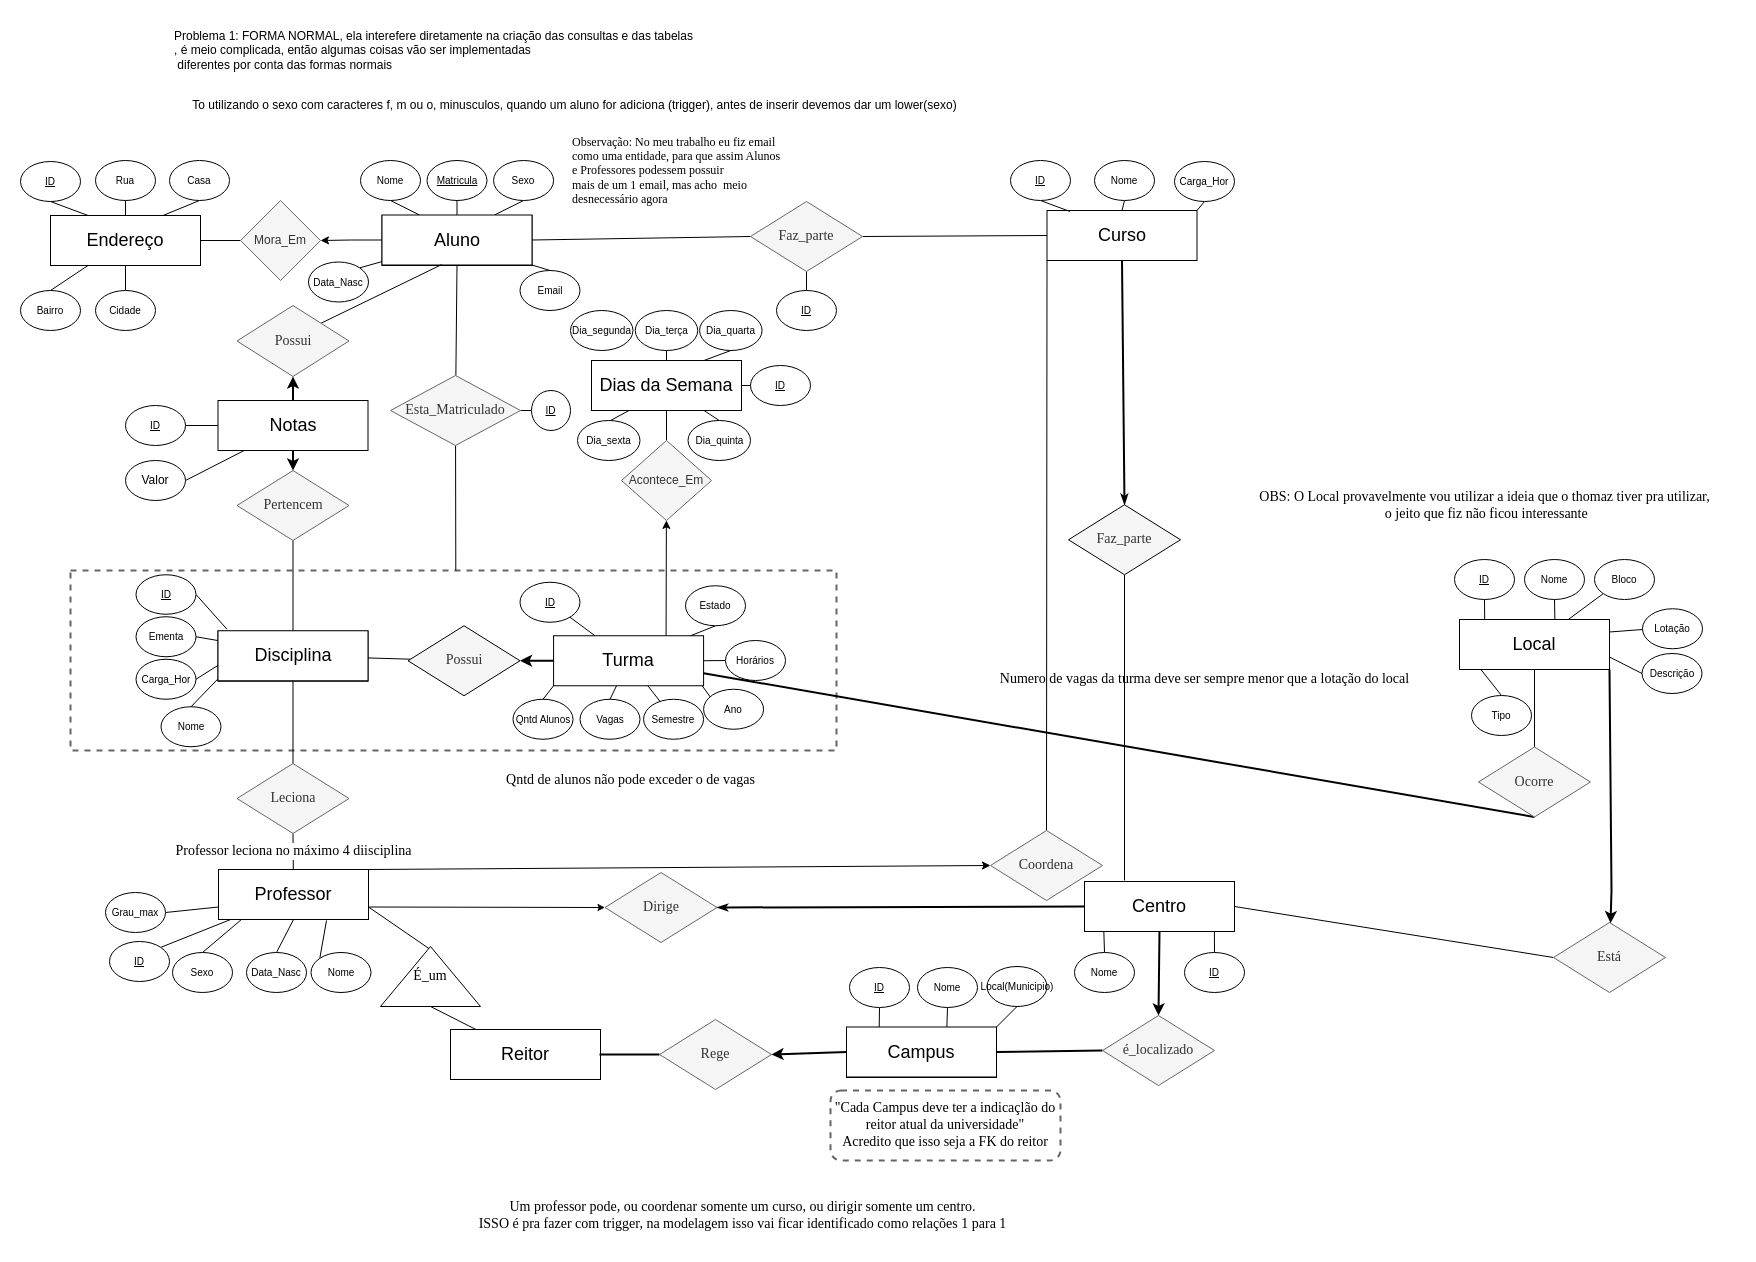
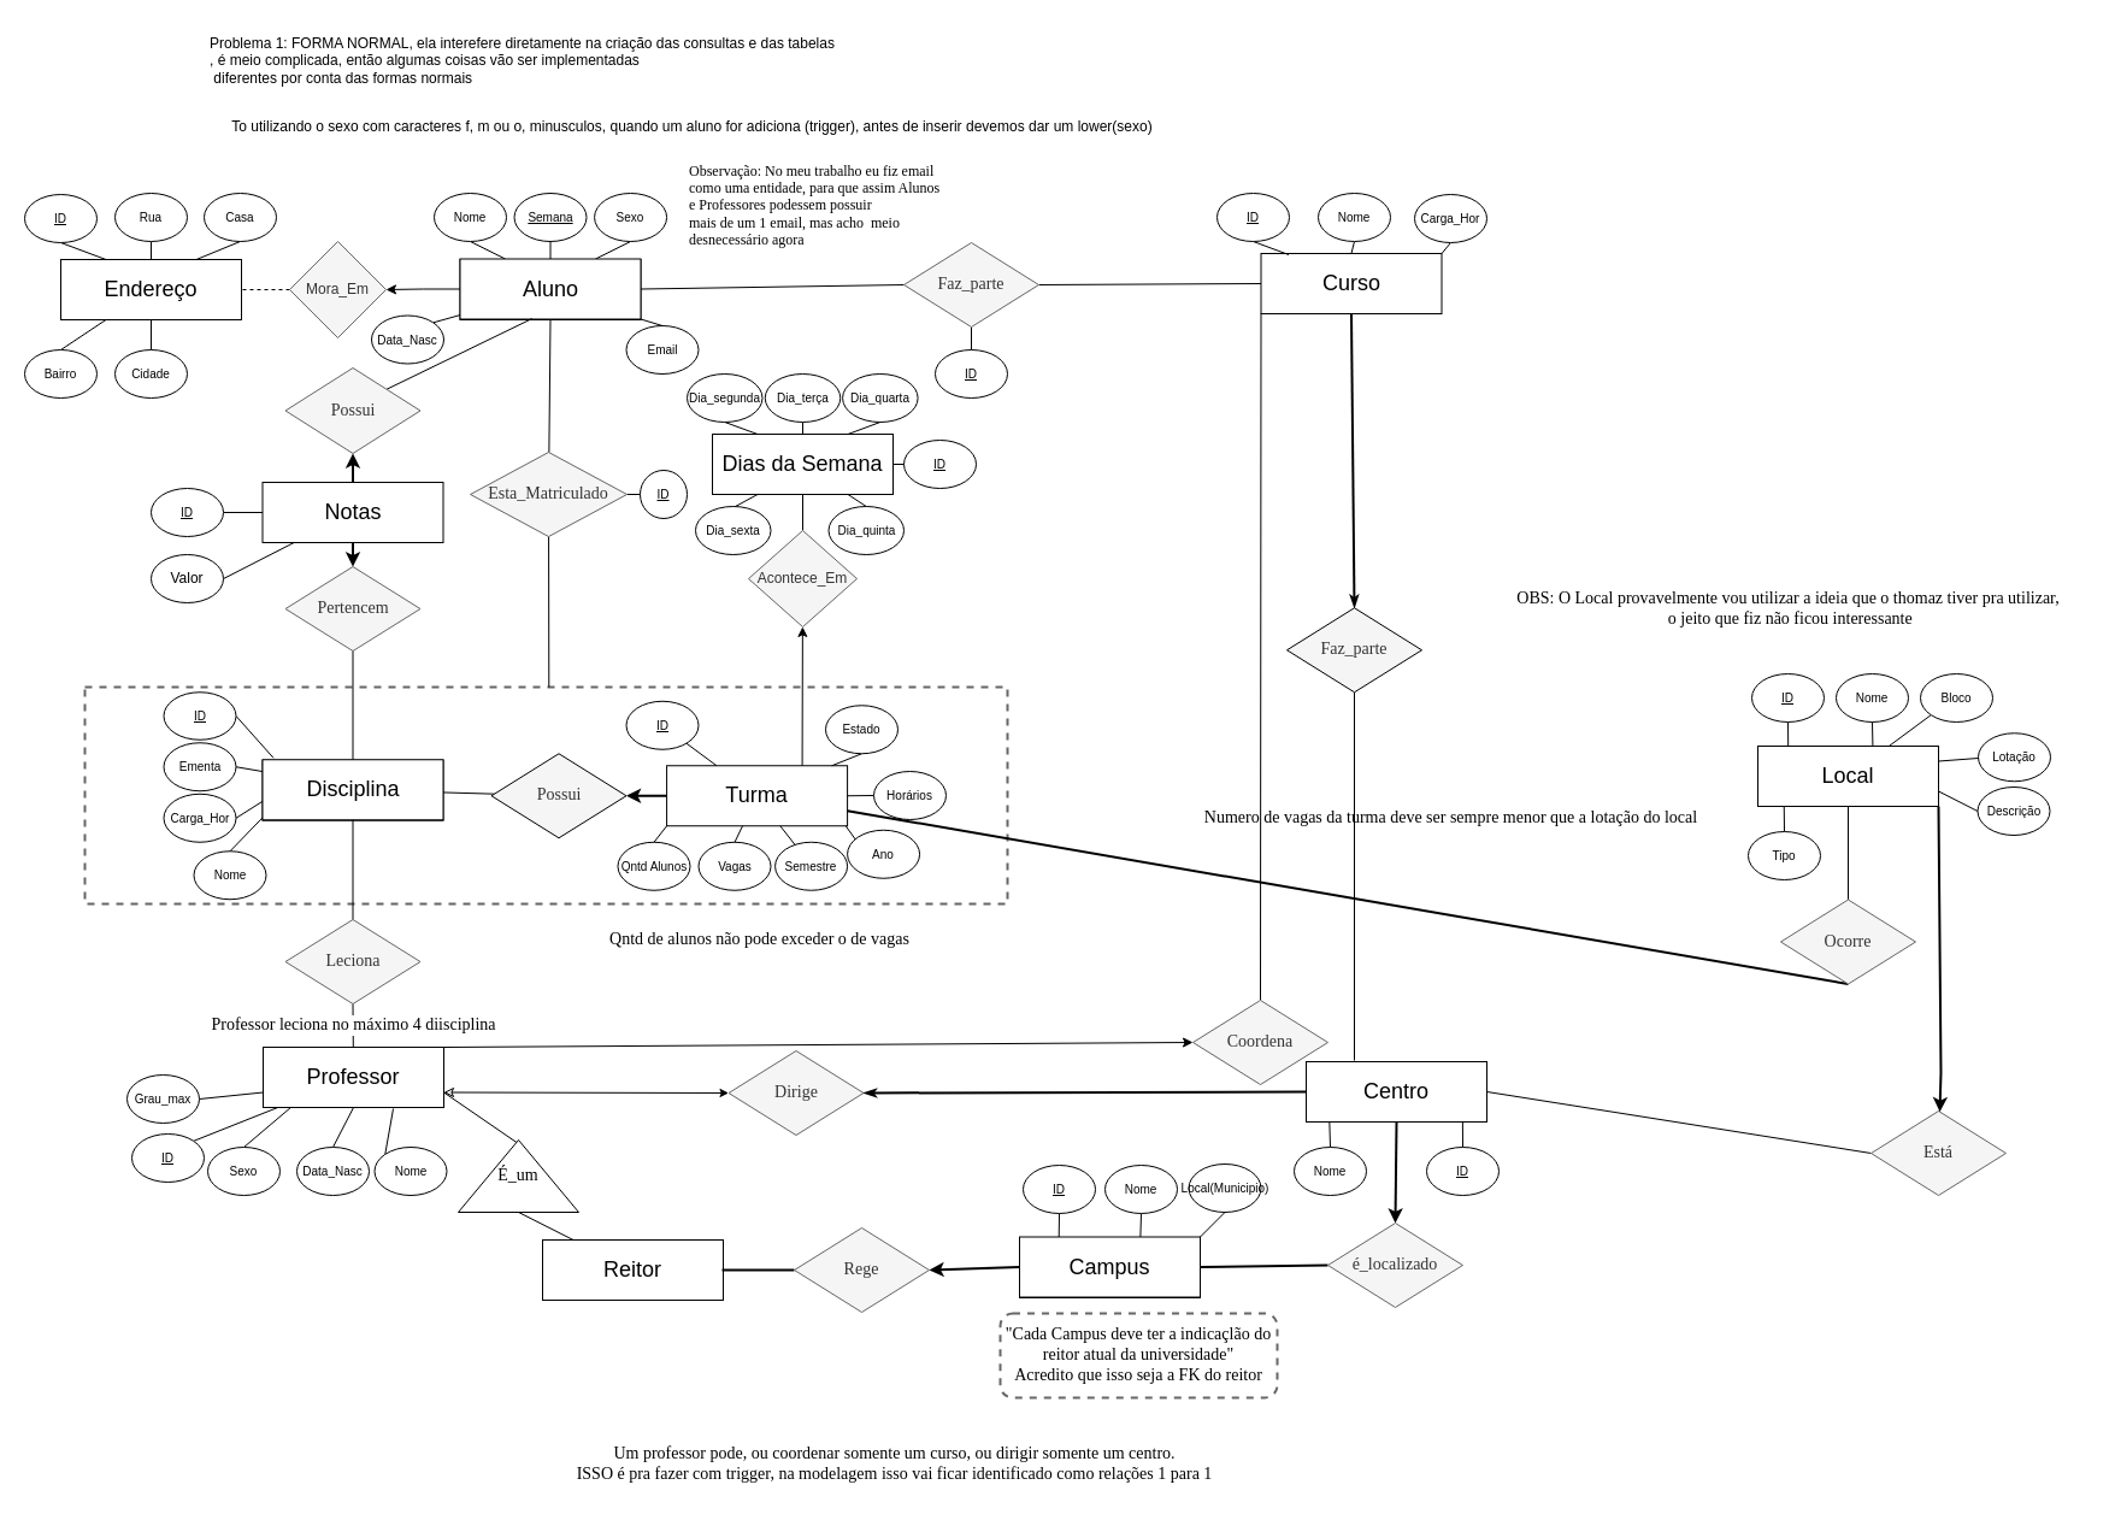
- <mxCell id="8" value="&lt;div style=&quot;font-size: 10px;&quot;&gt;&lt;u&gt;Matricula&lt;/u&gt;&lt;/div&gt;" style="ellipse;whiteSpace=wrap;html=1;rounded=1;glass=0;sketch=0;strokeColor=default;gradientColor=none;fontSize=10;" parent="1" vertex="1"><mxGeometry x="426.5" y="160" width="60" height="40" as="geometry" /></mxCell>
+ <mxCell id="8" value="&lt;div style=&quot;font-size: 10px;&quot;&gt;&lt;u&gt;Semana&lt;/u&gt;&lt;/div&gt;" style="ellipse;whiteSpace=wrap;html=1;rounded=1;glass=0;sketch=0;strokeColor=default;gradientColor=none;fontSize=10;" parent="1" vertex="1"><mxGeometry x="426.5" y="160" width="60" height="40" as="geometry" /></mxCell>
- <mxCell id="146" style="edgeStyle=orthogonalEdgeStyle;rounded=0;orthogonalLoop=1;jettySize=auto;html=1;exitX=0;exitY=0.5;exitDx=0;exitDy=0;endArrow=none;endFill=0;entryX=1;entryY=0.5;entryDx=0;entryDy=0;" parent="1" source="147" target="154" edge="1"><mxGeometry relative="1" as="geometry"><mxPoint x="210" y="240" as="targetPoint" /></mxGeometry></mxCell>
+ <mxCell id="146" style="edgeStyle=orthogonalEdgeStyle;rounded=0;orthogonalLoop=1;jettySize=auto;html=1;exitX=0;exitY=0.5;exitDx=0;exitDy=0;endArrow=none;endFill=0;entryX=1;entryY=0.5;entryDx=0;entryDy=0;dashed=1;" parent="1" source="147" target="154" edge="1"><mxGeometry relative="1" as="geometry"><mxPoint x="210" y="240" as="targetPoint" /></mxGeometry></mxCell>
+ <mxCell id="164" style="edgeStyle=none;rounded=0;orthogonalLoop=1;jettySize=auto;html=1;exitX=0.25;exitY=0;exitDx=0;exitDy=0;endArrow=none;endFill=0;entryX=0.5;entryY=1;entryDx=0;entryDy=0;" edge="1" parent="1" source="169" target="171"><mxGeometry relative="1" as="geometry"><mxPoint x="610" y="350" as="targetPoint" /></mxGeometry></mxCell>
- <mxCell id="135" value="Tipo" style="ellipse;whiteSpace=wrap;html=1;rounded=1;glass=0;sketch=0;strokeColor=default;gradientColor=none;fontSize=10;" parent="1" vertex="1"><mxGeometry x="1471" y="695" width="60" height="40" as="geometry" /></mxCell>
+ <mxCell id="135" value="Tipo" style="ellipse;whiteSpace=wrap;html=1;rounded=1;glass=0;sketch=0;strokeColor=default;gradientColor=none;fontSize=10;" parent="1" vertex="1"><mxGeometry x="1451" y="690" width="60" height="40" as="geometry" /></mxCell>
- <mxCell id="89" style="edgeStyle=none;rounded=0;orthogonalLoop=1;jettySize=auto;html=1;exitX=0;exitY=0.5;exitDx=0;exitDy=0;entryX=1;entryY=0.75;entryDx=0;entryDy=0;strokeWidth=1;fontFamily=Tahoma;fontSize=14;startArrow=classic;startFill=1;endArrow=none;endFill=0;startSize=5;" parent="1" source="90" target="74" edge="1"><mxGeometry relative="1" as="geometry" /></mxCell>
+ <mxCell id="89" style="edgeStyle=none;rounded=0;orthogonalLoop=1;jettySize=auto;html=1;exitX=0;exitY=0.5;exitDx=0;exitDy=0;entryX=1;entryY=0.75;entryDx=0;entryDy=0;strokeWidth=1;fontFamily=Tahoma;fontSize=14;startArrow=classic;startFill=1;endArrow=classic;endFill=0;startSize=5;" parent="1" source="90" target="74" edge="1"><mxGeometry relative="1" as="geometry" /></mxCell>
